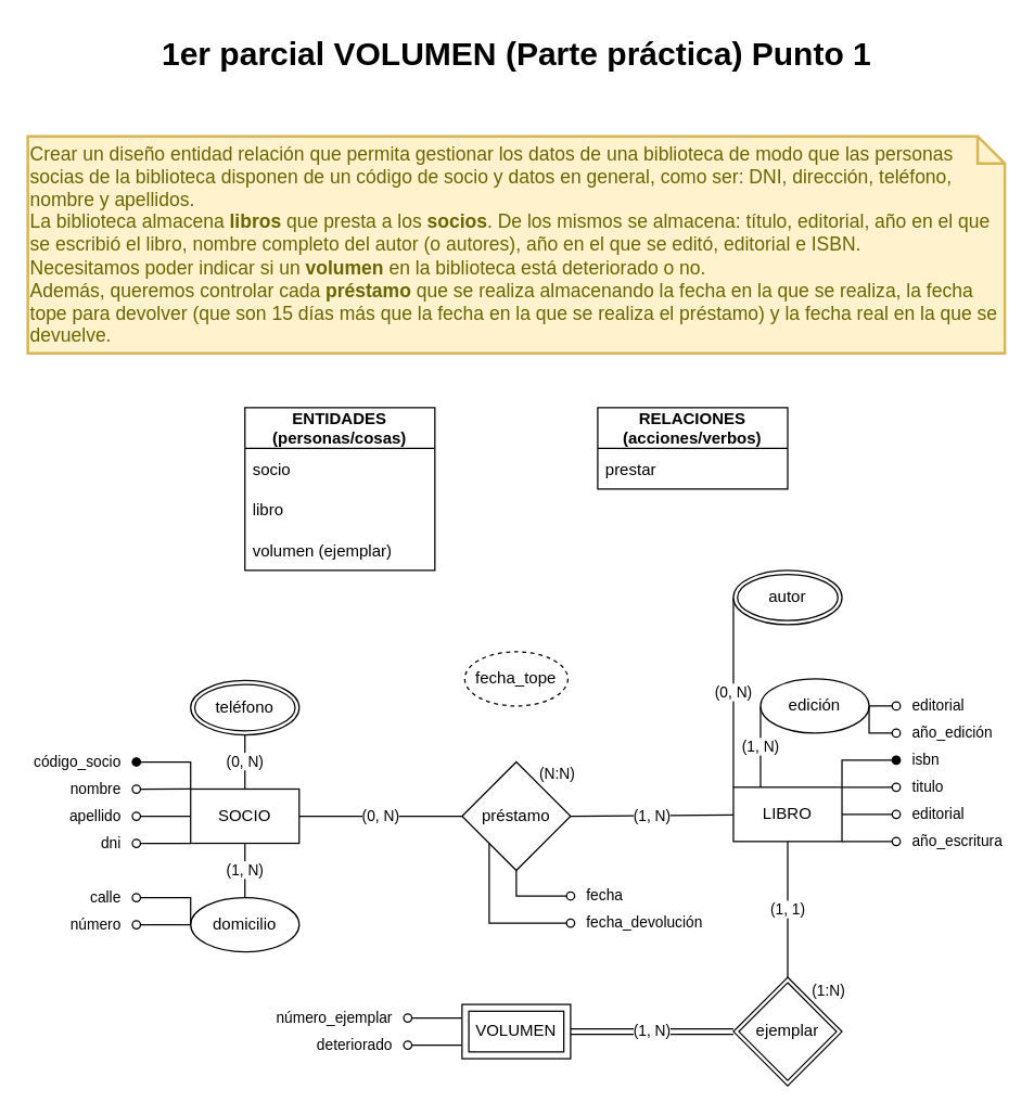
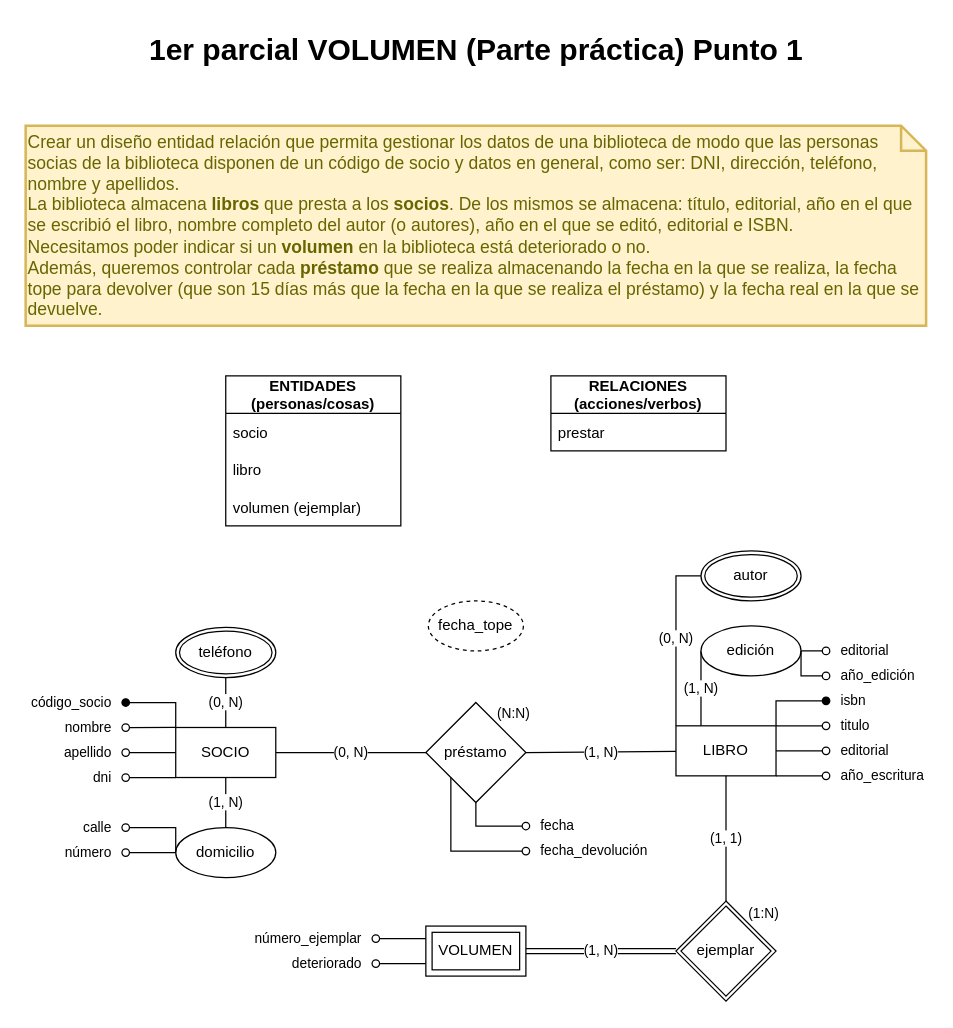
- <mxCell id="33" value="autor" style="ellipse;shape=doubleEllipse;margin=3;whiteSpace=wrap;html=1;align=center;rounded=0;sketch=0;noLabel=0;comic=0;metaEdit=0;backgroundOutline=0;movableLabel=0;" parent="1" vertex="1"><mxGeometry x="540" y="420" width="80" height="40" as="geometry" /></mxCell>
+ <mxCell id="33" value="autor" style="ellipse;shape=doubleEllipse;margin=3;whiteSpace=wrap;html=1;align=center;rounded=0;sketch=0;noLabel=0;comic=0;metaEdit=0;backgroundOutline=0;movableLabel=0;" parent="1" vertex="1"><mxGeometry x="560" y="440" width="80" height="40" as="geometry" /></mxCell>
